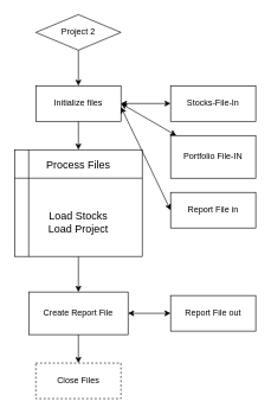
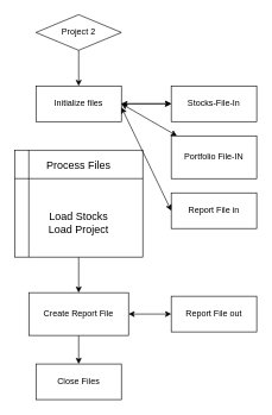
- <mxCell id="4" value="" style="edgeStyle=orthogonalEdgeStyle;rounded=0;orthogonalLoop=1;jettySize=auto;html=1;" parent="1" source="5" target="9" edge="1"><mxGeometry relative="1" as="geometry" /></mxCell>
+ <mxCell id="4" value="" style="edgeStyle=orthogonalEdgeStyle;rounded=0;orthogonalLoop=1;jettySize=auto;html=1;" parent="1" source="5" target="7" edge="1"><mxGeometry relative="1" as="geometry" /></mxCell>
- <mxCell id="15" value="Close Files" style="rounded=0;whiteSpace=wrap;html=1;dashed=1;" parent="1" vertex="1"><mxGeometry x="50" y="510" width="120" height="50" as="geometry" /></mxCell>
+ <mxCell id="15" value="Close Files" style="rounded=0;whiteSpace=wrap;html=1;" parent="1" vertex="1"><mxGeometry x="50" y="510" width="120" height="50" as="geometry" /></mxCell>
